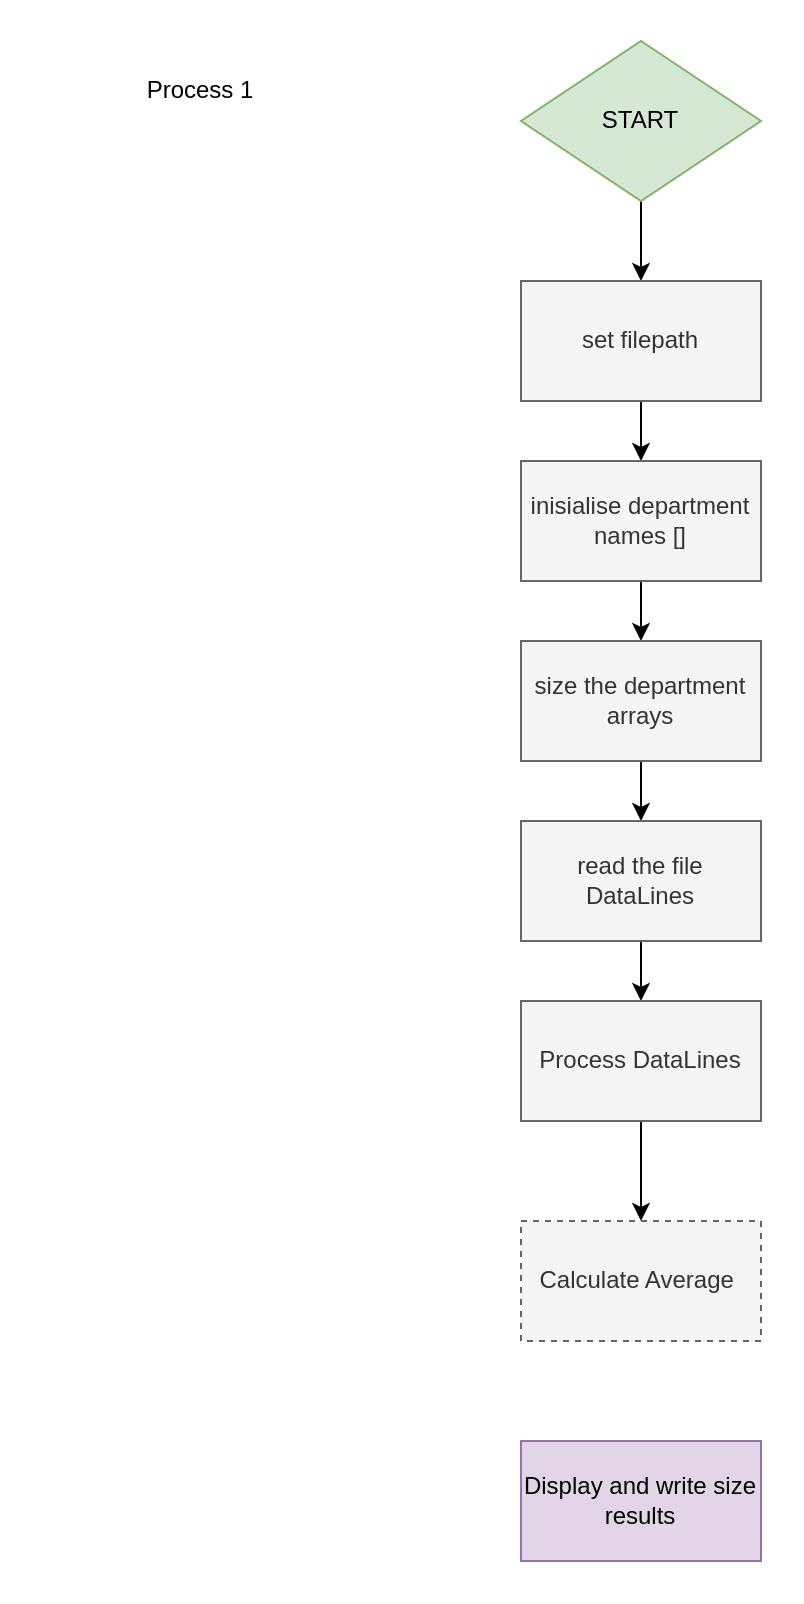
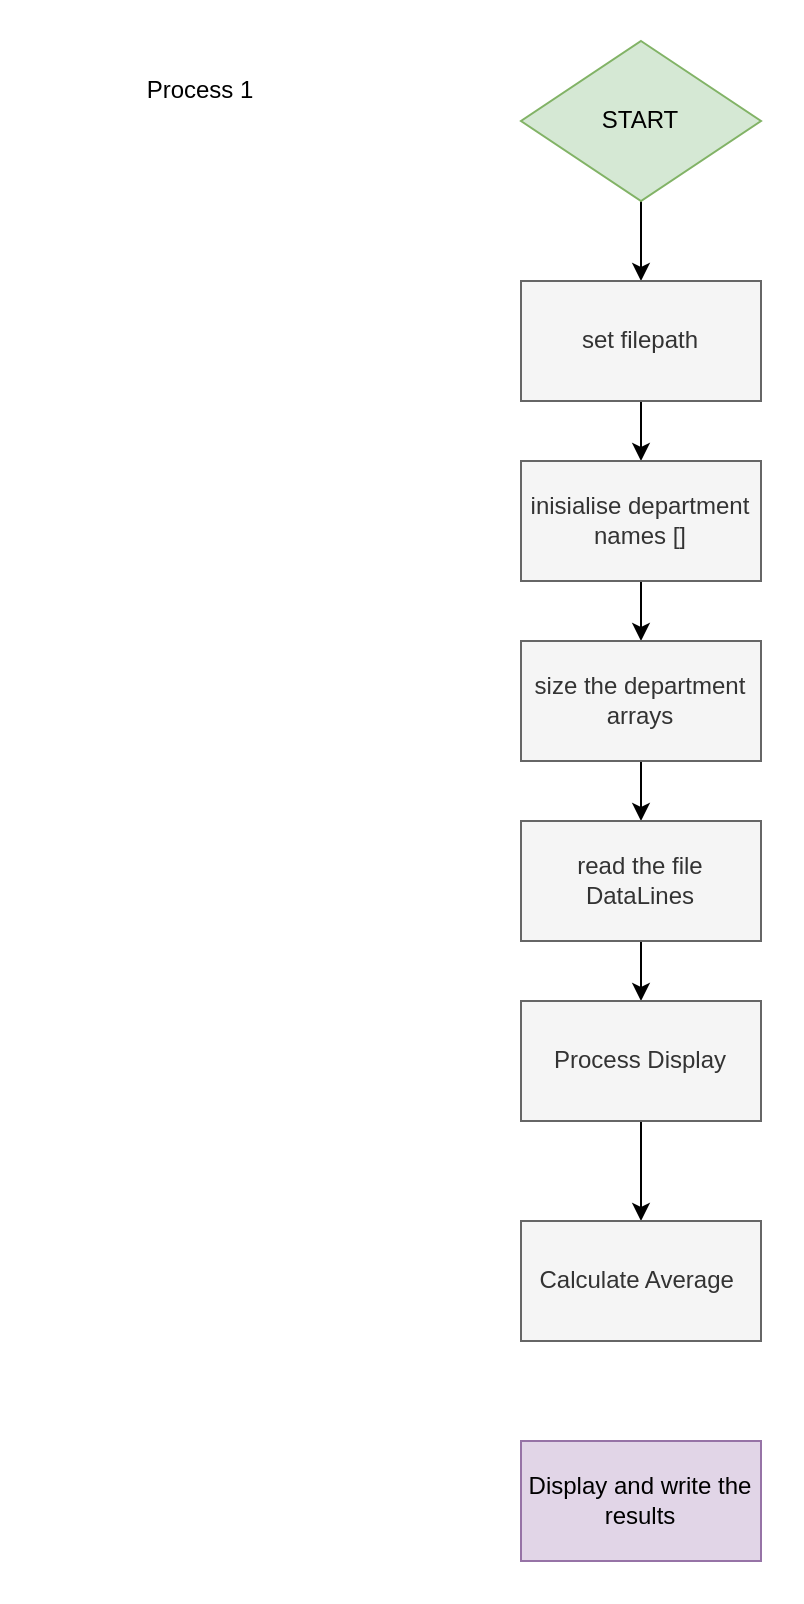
- <mxCell id="14" value="Process DataLines" style="whiteSpace=wrap;html=1;fillColor=#f5f5f5;strokeColor=#666666;fontColor=#333333;" vertex="1" parent="1"><mxGeometry x="260" y="500" width="120" height="60" as="geometry" /></mxCell>
+ <mxCell id="14" value="Process Display" style="whiteSpace=wrap;html=1;fillColor=#f5f5f5;strokeColor=#666666;fontColor=#333333;" vertex="1" parent="1"><mxGeometry x="260" y="500" width="120" height="60" as="geometry" /></mxCell>
- <mxCell id="15" value="Calculate Average&amp;nbsp;" style="whiteSpace=wrap;html=1;fillColor=#f5f5f5;strokeColor=#666666;fontColor=#333333;dashed=1;" vertex="1" parent="1"><mxGeometry x="260" y="610" width="120" height="60" as="geometry" /></mxCell>
+ <mxCell id="15" value="Calculate Average&amp;nbsp;" style="whiteSpace=wrap;html=1;fillColor=#f5f5f5;strokeColor=#666666;fontColor=#333333;" vertex="1" parent="1"><mxGeometry x="260" y="610" width="120" height="60" as="geometry" /></mxCell>
- <mxCell id="16" value="Display and write size results" style="whiteSpace=wrap;html=1;fillColor=#e1d5e7;strokeColor=#9673a6;" vertex="1" parent="1"><mxGeometry x="260" y="720" width="120" height="60" as="geometry" /></mxCell>
+ <mxCell id="16" value="Display and write the results" style="whiteSpace=wrap;html=1;fillColor=#e1d5e7;strokeColor=#9673a6;" vertex="1" parent="1"><mxGeometry x="260" y="720" width="120" height="60" as="geometry" /></mxCell>
